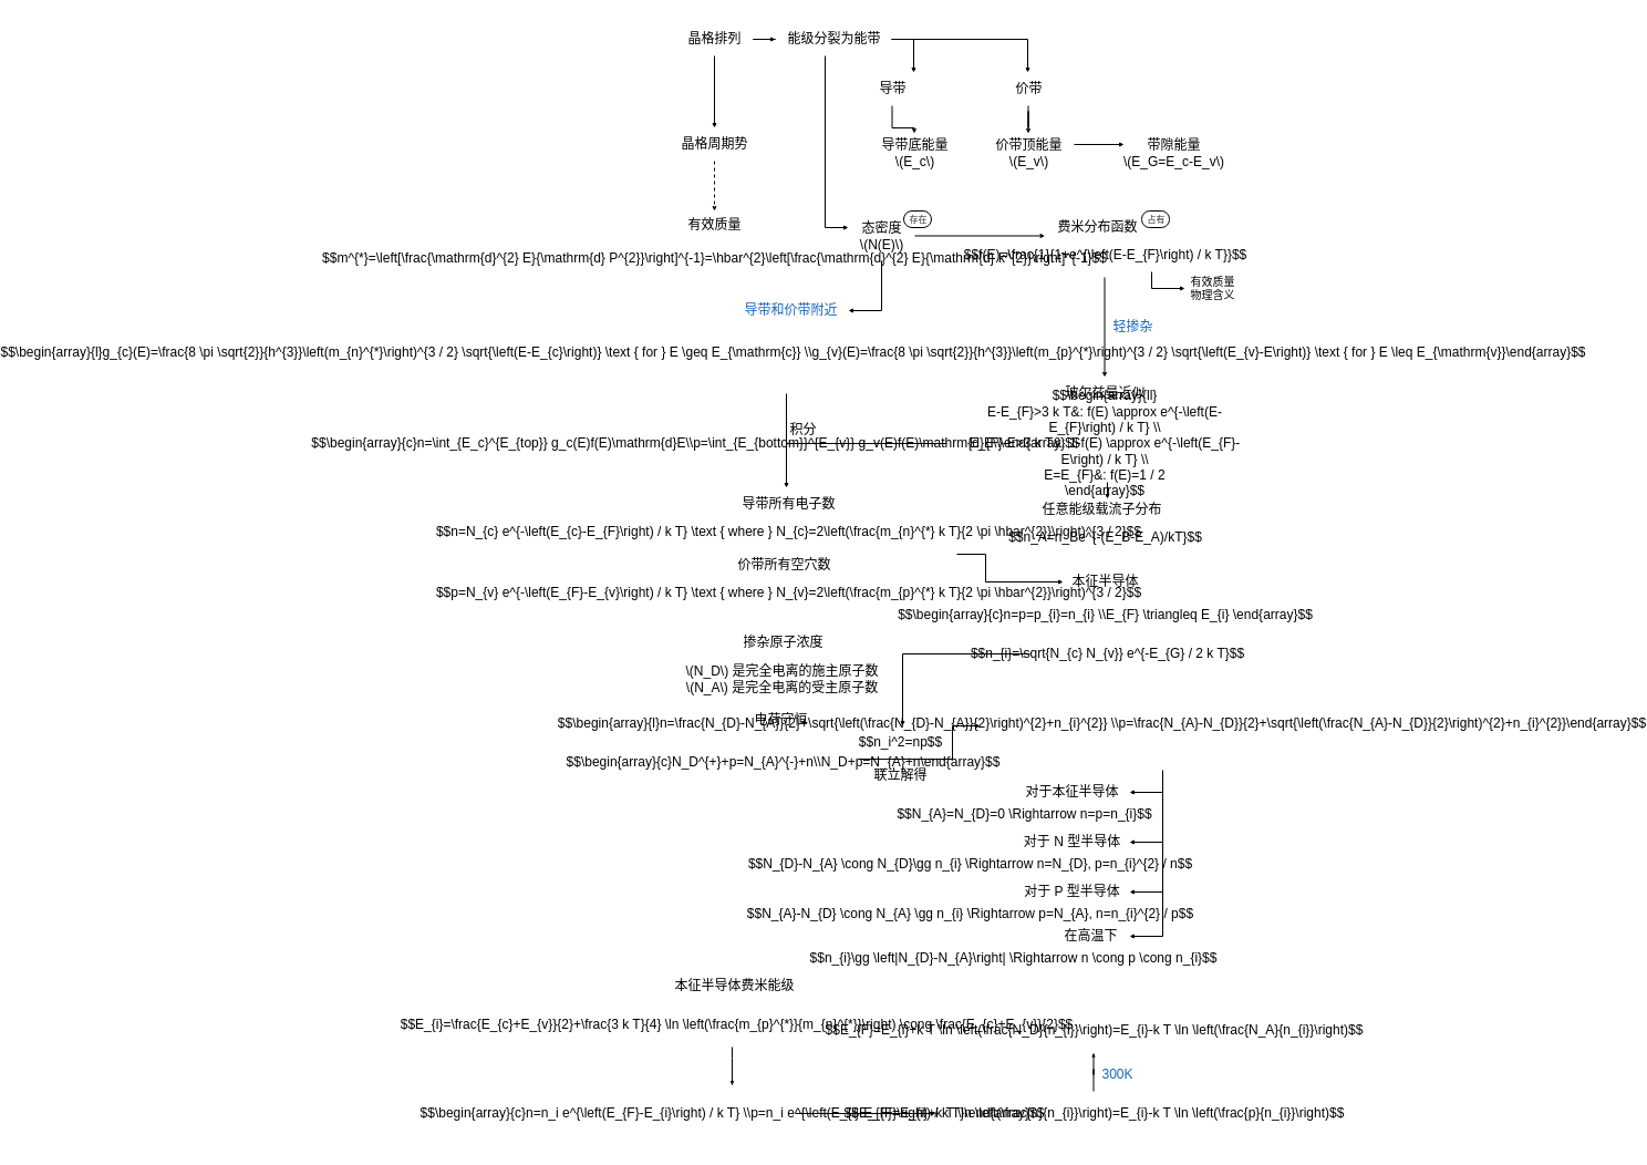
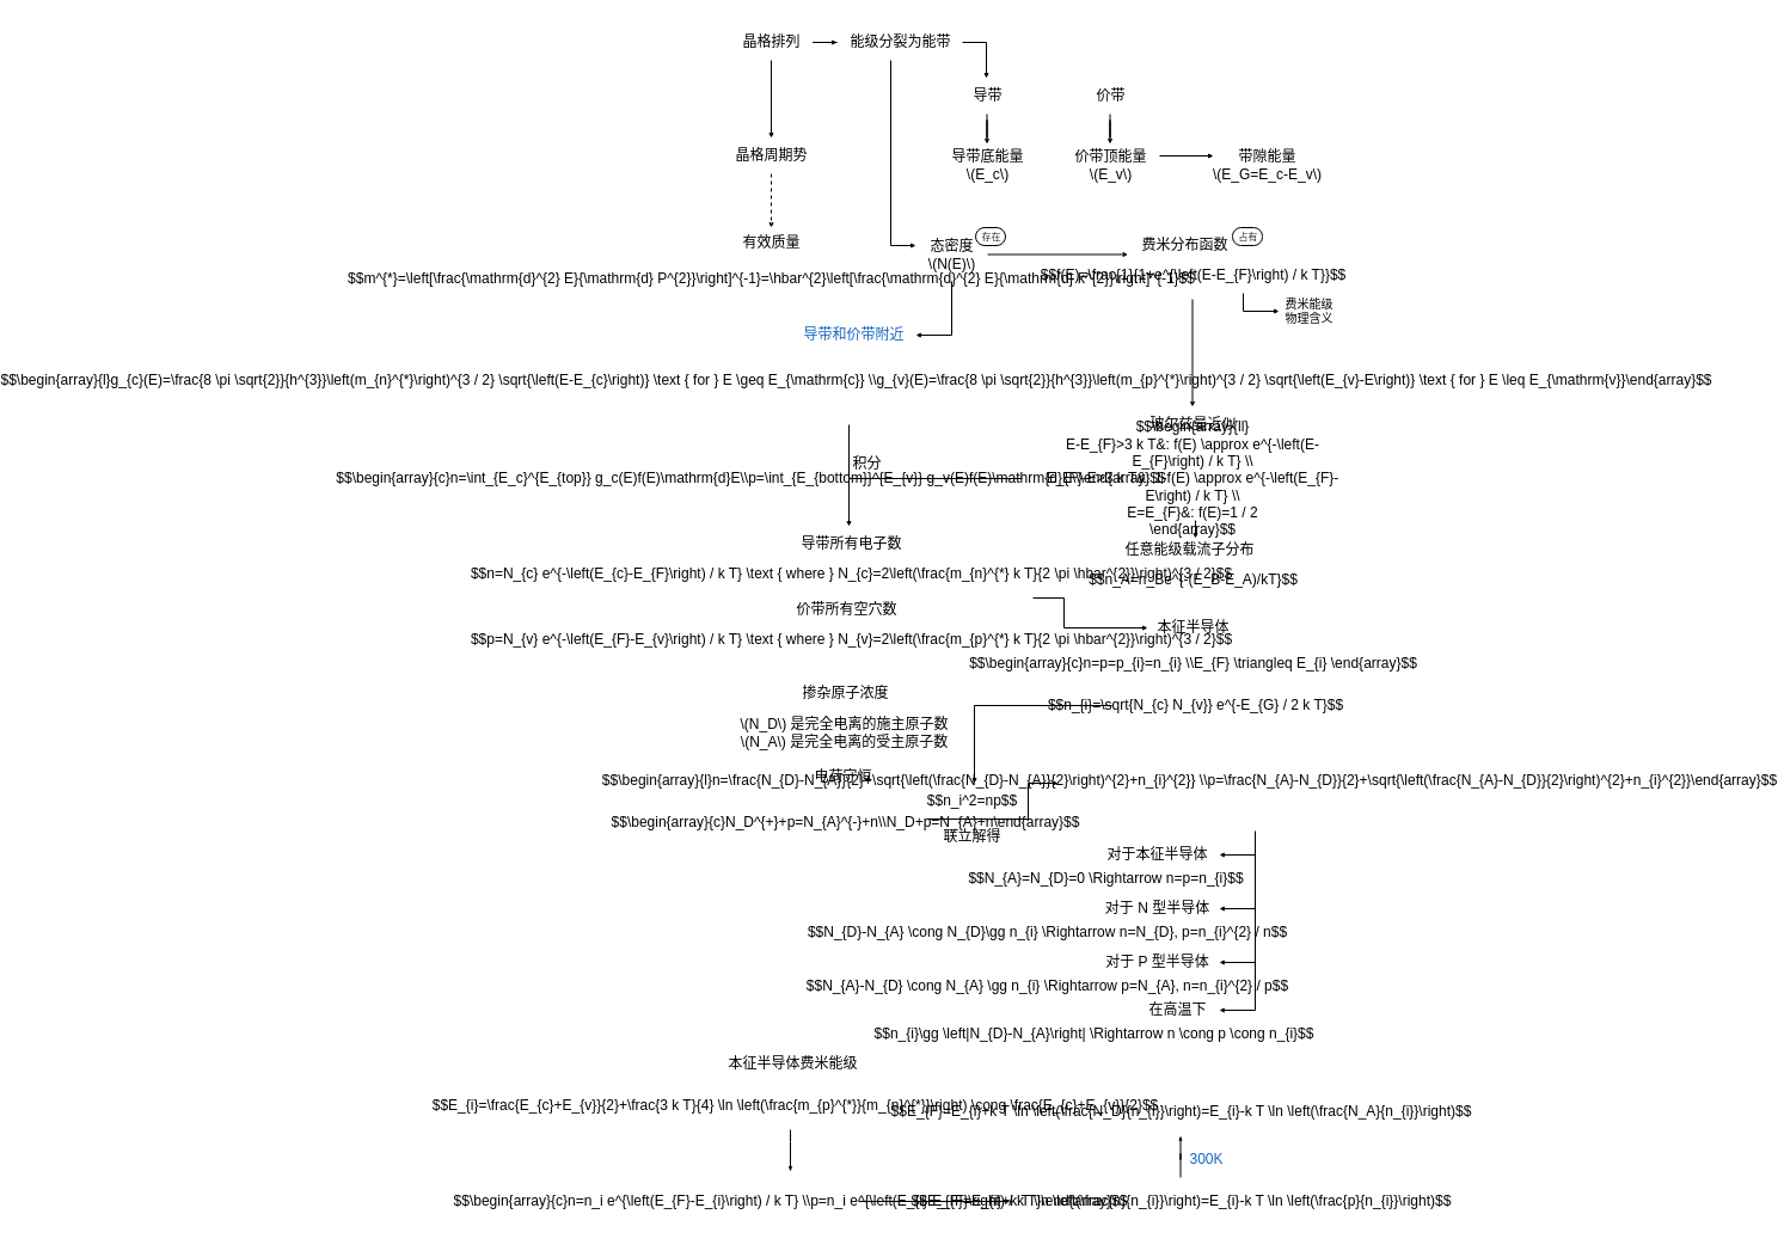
- <mxCell id="6" style="edgeStyle=orthogonalEdgeStyle;rounded=0;orthogonalLoop=1;jettySize=auto;html=1;startSize=2;endSize=2;" parent="1" source="8" target="10" edge="1"><mxGeometry relative="1" as="geometry"><Array as="points"><mxPoint x="423" y="35" /></Array></mxGeometry></mxCell>
- <mxCell id="12" value="导带" style="text;html=1;align=center;verticalAlign=middle;resizable=0;points=[];autosize=1;strokeColor=none;fillColor=none;" parent="1" vertex="1"><mxGeometry x="278" y="65" width="45" height="30" as="geometry" /></mxCell>
+ <mxCell id="12" value="导带" style="text;html=1;align=center;verticalAlign=middle;resizable=0;points=[];autosize=1;strokeColor=none;fillColor=none;" parent="1" vertex="1"><mxGeometry x="298" y="65" width="45" height="30" as="geometry" /></mxCell>
- <mxCell id="81" value="有效质量&lt;br style=&quot;font-size: 10px;&quot;&gt;物理含义" style="text;html=1;align=center;verticalAlign=middle;resizable=1;points=[];autosize=1;strokeColor=none;fillColor=none;movable=1;rotatable=1;deletable=1;editable=1;connectable=1;fontSize=10;" vertex="1" parent="1"><mxGeometry x="570" y="245" width="40" height="30" as="geometry" /></mxCell>
+ <mxCell id="81" value="费米能级&lt;br style=&quot;font-size: 10px;&quot;&gt;物理含义" style="text;html=1;align=center;verticalAlign=middle;resizable=1;points=[];autosize=1;strokeColor=none;fillColor=none;movable=1;rotatable=1;deletable=1;editable=1;connectable=1;fontSize=10;" vertex="1" parent="1"><mxGeometry x="570" y="245" width="40" height="30" as="geometry" /></mxCell>
- <mxCell id="29" value="轻掺杂" style="text;html=1;align=center;verticalAlign=middle;resizable=0;points=[];autosize=1;strokeColor=none;fillColor=none;fontColor=#1565C0;" parent="1" vertex="1"><mxGeometry x="490" y="280" width="55" height="30" as="geometry" /></mxCell>
